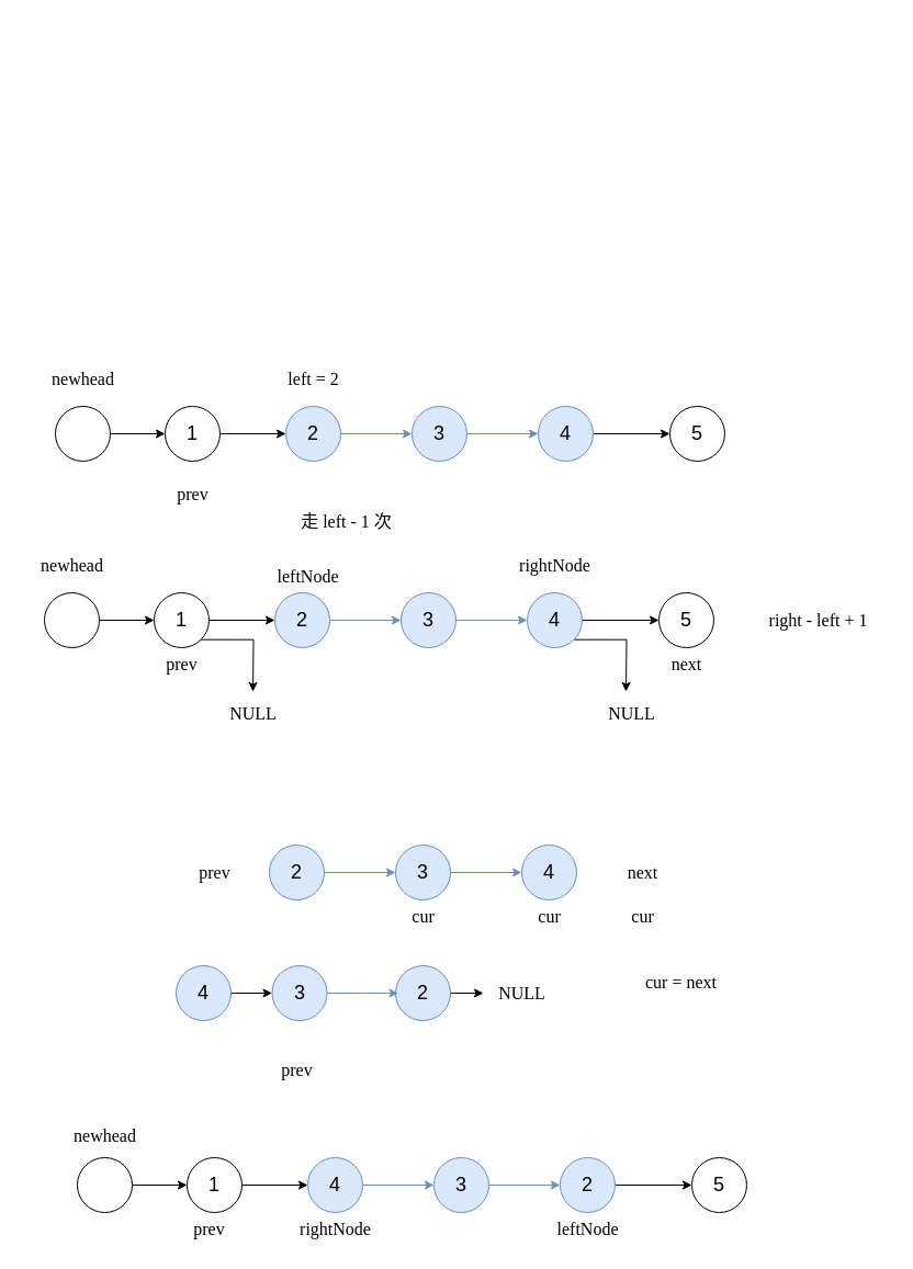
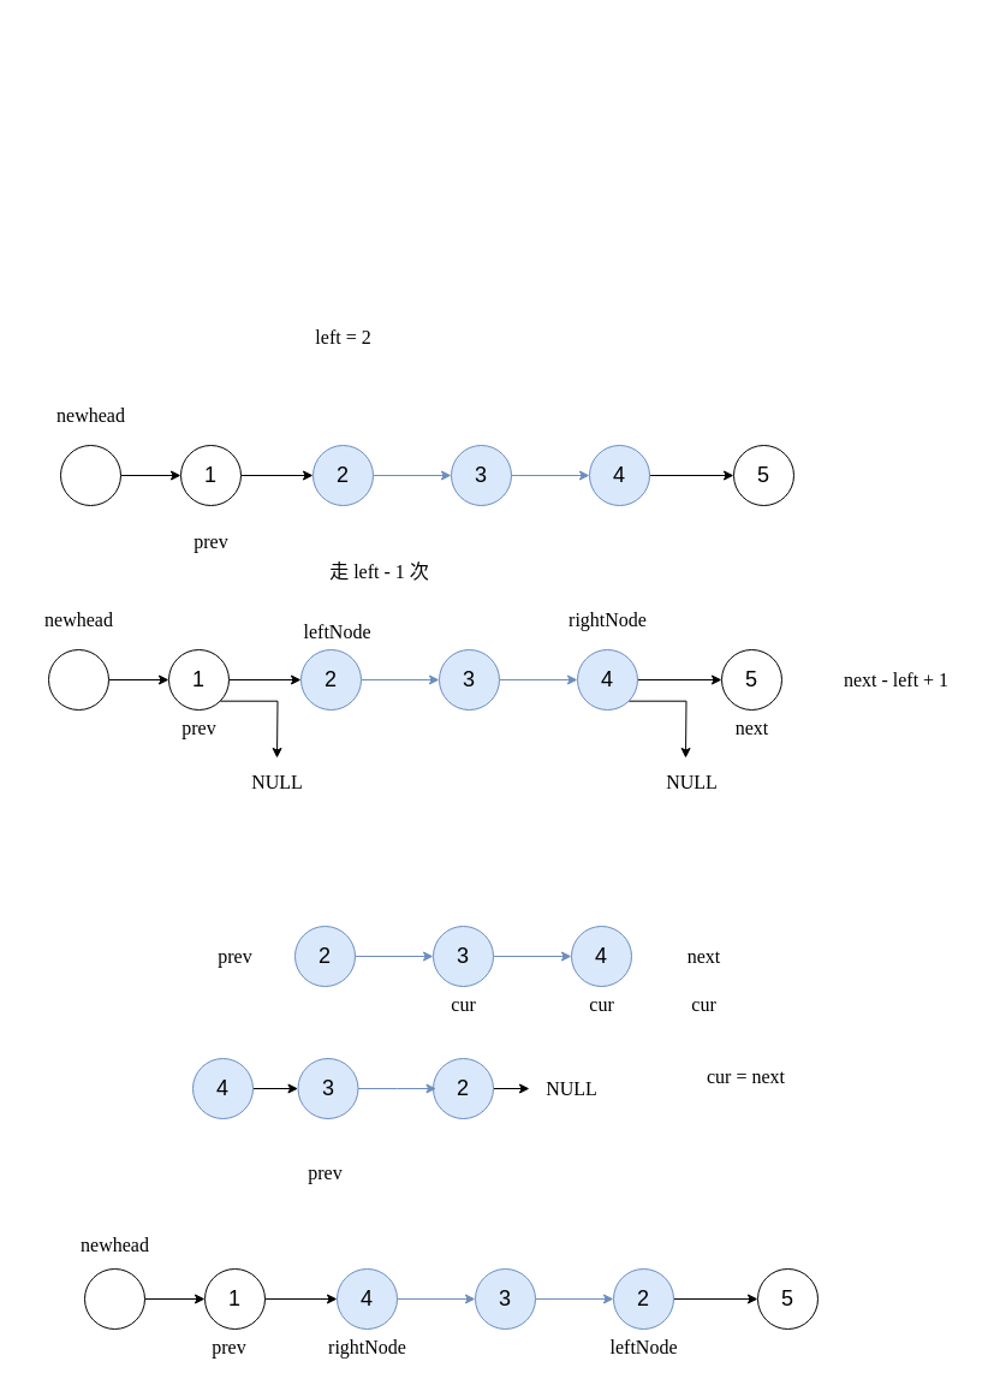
- <mxCell id="14" value="left = 2" style="text;html=1;align=center;verticalAlign=middle;resizable=0;points=[];autosize=1;strokeColor=none;fillColor=none;fontSize=16;fontFamily=Comic Sans MS;" vertex="1" parent="1"><mxGeometry x="245" y="330" width="80" height="30" as="geometry" /></mxCell>
+ <mxCell id="14" value="left = 2" style="text;html=1;align=center;verticalAlign=middle;resizable=0;points=[];autosize=1;strokeColor=none;fillColor=none;fontSize=16;fontFamily=Comic Sans MS;" vertex="1" parent="1"><mxGeometry x="245" y="265" width="80" height="30" as="geometry" /></mxCell>
- <mxCell id="47" value="right - left + 1" style="text;html=1;align=center;verticalAlign=middle;resizable=0;points=[];autosize=1;strokeColor=none;fillColor=none;fontSize=16;fontFamily=Comic Sans MS;" vertex="1" parent="1"><mxGeometry x="680" y="550" width="130" height="30" as="geometry" /></mxCell>
+ <mxCell id="47" value="next - left + 1" style="text;html=1;align=center;verticalAlign=middle;resizable=0;points=[];autosize=1;strokeColor=none;fillColor=none;fontSize=16;fontFamily=Comic Sans MS;" vertex="1" parent="1"><mxGeometry x="680" y="550" width="130" height="30" as="geometry" /></mxCell>
